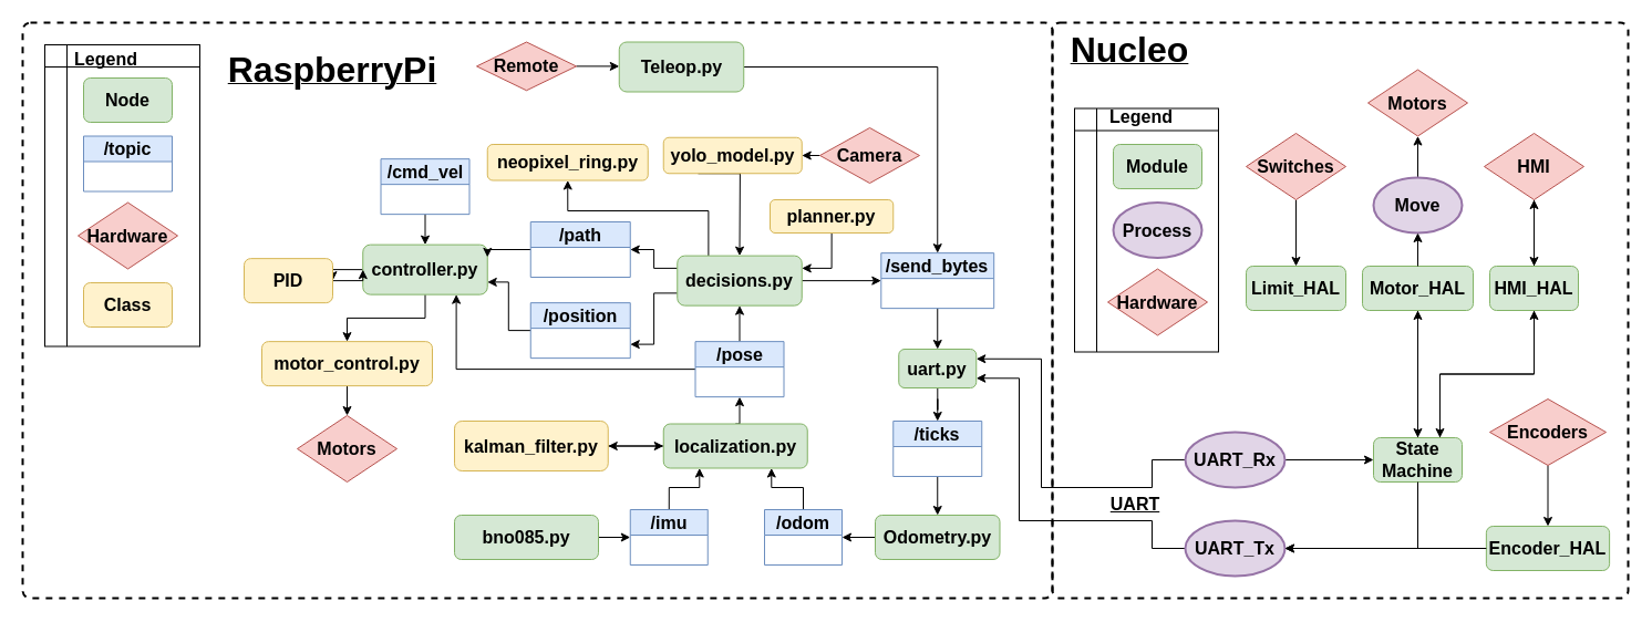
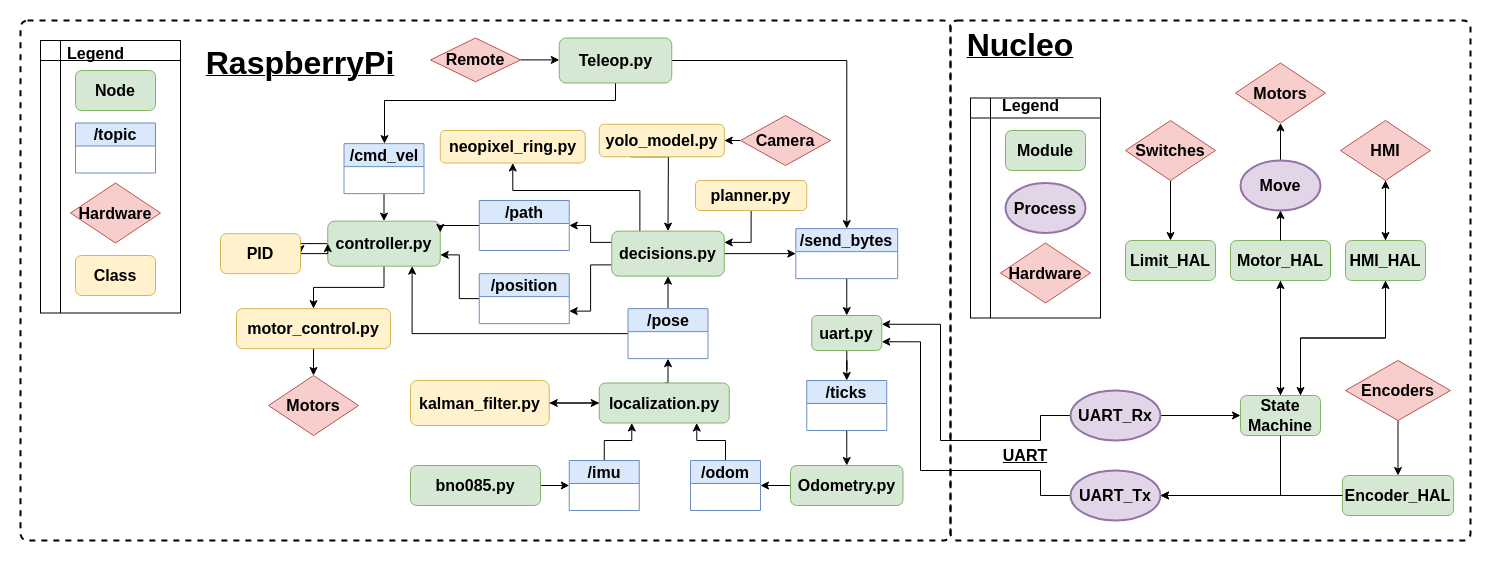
+ <mxCell id="72" style="edgeStyle=orthogonalEdgeStyle;rounded=0;orthogonalLoop=1;jettySize=auto;html=1;exitX=0.5;exitY=1;exitDx=0;exitDy=0;" edge="1" parent="1" source="74" target="95"><mxGeometry relative="1" as="geometry"><Array as="points"><mxPoint x="615" y="100" /><mxPoint x="384" y="100" /></Array></mxGeometry></mxCell>
